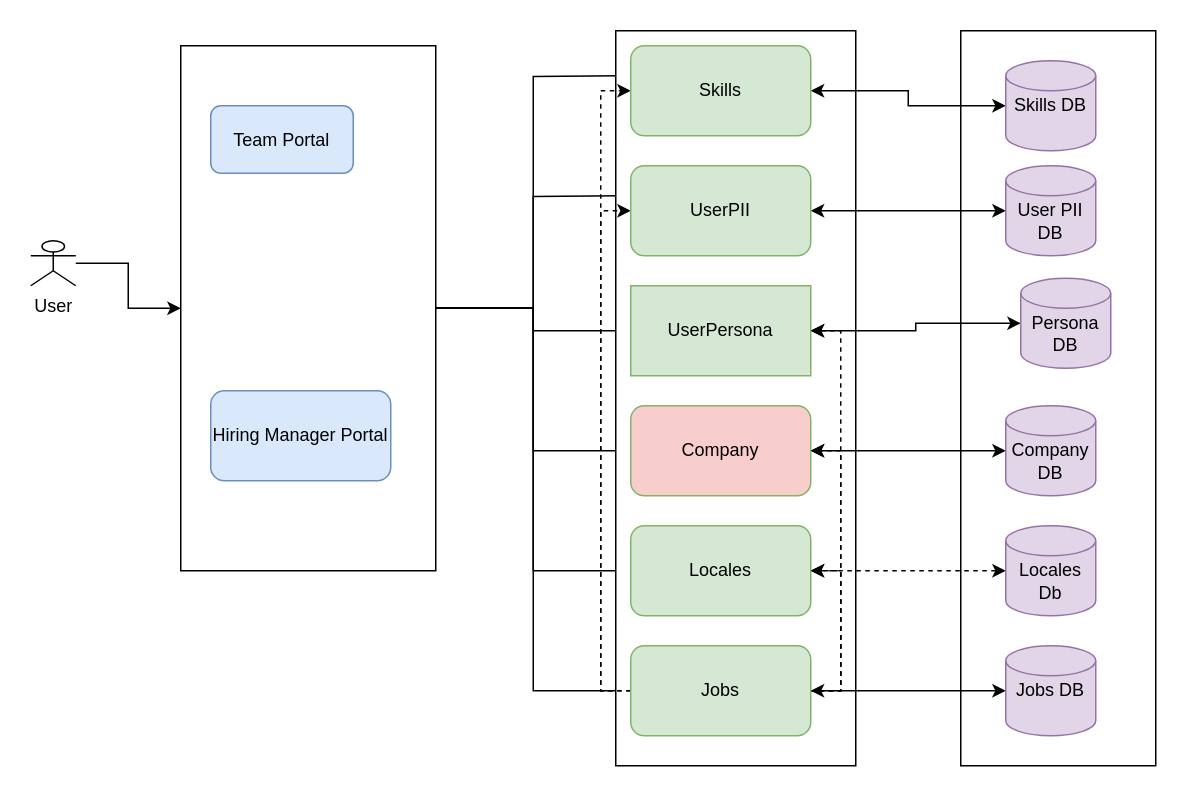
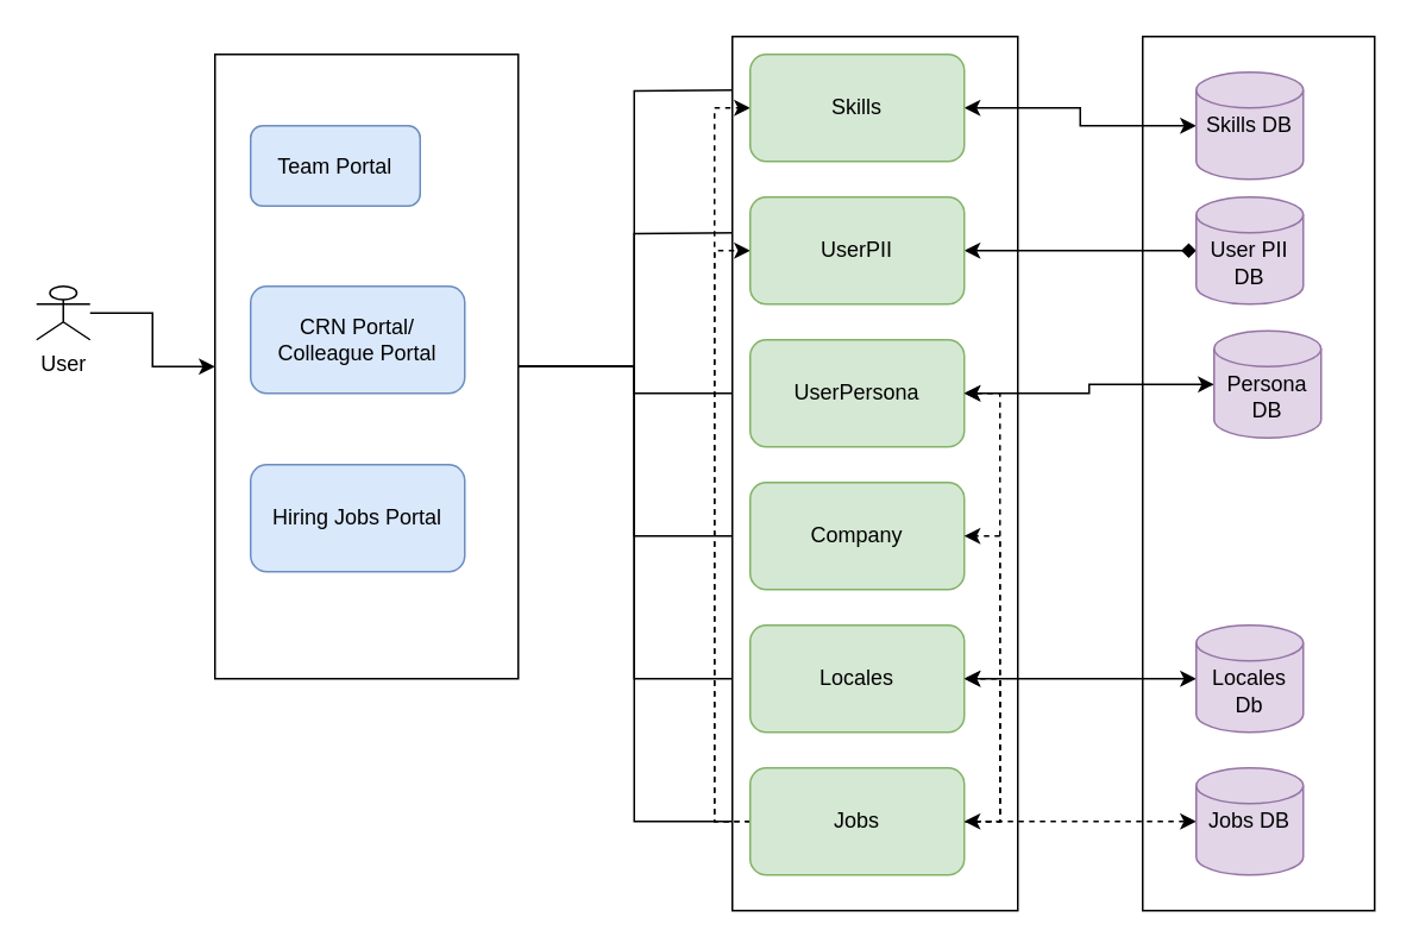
- <mxCell id="31" style="edgeStyle=orthogonalEdgeStyle;rounded=0;orthogonalLoop=1;jettySize=auto;html=1;entryX=0;entryY=0.5;entryDx=0;entryDy=0;entryPerimeter=0;strokeWidth=1;startArrow=classic;startFill=1;endArrow=classic;endFill=1;" edge="1" parent="1" source="32" target="34"><mxGeometry relative="1" as="geometry" /></mxCell>
+ <mxCell id="31" style="edgeStyle=orthogonalEdgeStyle;rounded=0;orthogonalLoop=1;jettySize=auto;html=1;entryX=0;entryY=0.5;entryDx=0;entryDy=0;entryPerimeter=0;strokeWidth=1;startArrow=classic;startFill=1;endArrow=diamond;endFill=1;" edge="1" parent="1" source="32" target="34"><mxGeometry relative="1" as="geometry" /></mxCell>
+ <mxCell id="13" value="CRN Portal/ Colleague Portal" style="rounded=1;whiteSpace=wrap;html=1;fillColor=#dae8fc;strokeColor=#6c8ebf;" vertex="1" parent="1"><mxGeometry x="140" y="160" width="120" height="60" as="geometry" /></mxCell>
- <mxCell id="17" value="UserPersona" style="whiteSpace=wrap;html=1;fillColor=#d5e8d4;strokeColor=#82b366;rounded=0;" vertex="1" parent="1"><mxGeometry x="420" y="190" width="120" height="60" as="geometry" /></mxCell>
+ <mxCell id="17" value="UserPersona" style="rounded=1;whiteSpace=wrap;html=1;fillColor=#d5e8d4;strokeColor=#82b366;" vertex="1" parent="1"><mxGeometry x="420" y="190" width="120" height="60" as="geometry" /></mxCell>
- <mxCell id="14" value="Hiring Manager Portal" style="rounded=1;whiteSpace=wrap;html=1;fillColor=#dae8fc;strokeColor=#6c8ebf;" vertex="1" parent="1"><mxGeometry x="140" y="260" width="120" height="60" as="geometry" /></mxCell>
+ <mxCell id="14" value="Hiring Jobs Portal" style="rounded=1;whiteSpace=wrap;html=1;fillColor=#dae8fc;strokeColor=#6c8ebf;" vertex="1" parent="1"><mxGeometry x="140" y="260" width="120" height="60" as="geometry" /></mxCell>
- <mxCell id="19" value="Company" style="rounded=1;whiteSpace=wrap;html=1;fillColor=#f8cecc;strokeColor=#82b366;" vertex="1" parent="1"><mxGeometry x="420" y="270" width="120" height="60" as="geometry" /></mxCell>
+ <mxCell id="19" value="Company" style="rounded=1;whiteSpace=wrap;html=1;fillColor=#d5e8d4;strokeColor=#82b366;" vertex="1" parent="1"><mxGeometry x="420" y="270" width="120" height="60" as="geometry" /></mxCell>
- <mxCell id="18" value="" style="edgeStyle=orthogonalEdgeStyle;rounded=0;orthogonalLoop=1;jettySize=auto;html=1;strokeWidth=1;startArrow=classic;startFill=1;endArrow=classic;endFill=1;entryX=0;entryY=0.5;entryDx=0;entryDy=0;entryPerimeter=0;" edge="1" parent="1" source="19" target="36"><mxGeometry relative="1" as="geometry"><mxPoint x="640" y="265" as="targetPoint" /></mxGeometry></mxCell>
- <mxCell id="36" value="&lt;br&gt;Company DB" style="strokeWidth=1;html=1;shape=mxgraph.flowchart.database;whiteSpace=wrap;fillStyle=auto;fillColor=#e1d5e7;strokeColor=#9673a6;" vertex="1" parent="1"><mxGeometry x="670" y="270" width="60" height="60" as="geometry" /></mxCell>
- <mxCell id="20" value="" style="edgeStyle=orthogonalEdgeStyle;rounded=0;orthogonalLoop=1;jettySize=auto;html=1;strokeWidth=1;startArrow=classic;startFill=1;endArrow=classic;endFill=1;entryX=0;entryY=0.5;entryDx=0;entryDy=0;entryPerimeter=0;dashed=1;" edge="1" parent="1" source="21" target="37"><mxGeometry relative="1" as="geometry" /></mxCell>
+ <mxCell id="20" value="" style="edgeStyle=orthogonalEdgeStyle;rounded=0;orthogonalLoop=1;jettySize=auto;html=1;strokeWidth=1;startArrow=classic;startFill=1;endArrow=classic;endFill=1;entryX=0;entryY=0.5;entryDx=0;entryDy=0;entryPerimeter=0;" edge="1" parent="1" source="21" target="37"><mxGeometry relative="1" as="geometry" /></mxCell>
- <mxCell id="27" value="" style="edgeStyle=orthogonalEdgeStyle;rounded=0;orthogonalLoop=1;jettySize=auto;html=1;strokeWidth=1;startArrow=classic;startFill=1;endArrow=classic;endFill=1;entryX=0;entryY=0.5;entryDx=0;entryDy=0;entryPerimeter=0;" edge="1" parent="1" source="28" target="38"><mxGeometry relative="1" as="geometry" /></mxCell>
+ <mxCell id="27" value="" style="edgeStyle=orthogonalEdgeStyle;rounded=0;orthogonalLoop=1;jettySize=auto;html=1;strokeWidth=1;startArrow=classic;startFill=1;endArrow=classic;endFill=1;entryX=0;entryY=0.5;entryDx=0;entryDy=0;entryPerimeter=0;dashed=1;" edge="1" parent="1" source="28" target="38"><mxGeometry relative="1" as="geometry" /></mxCell>
